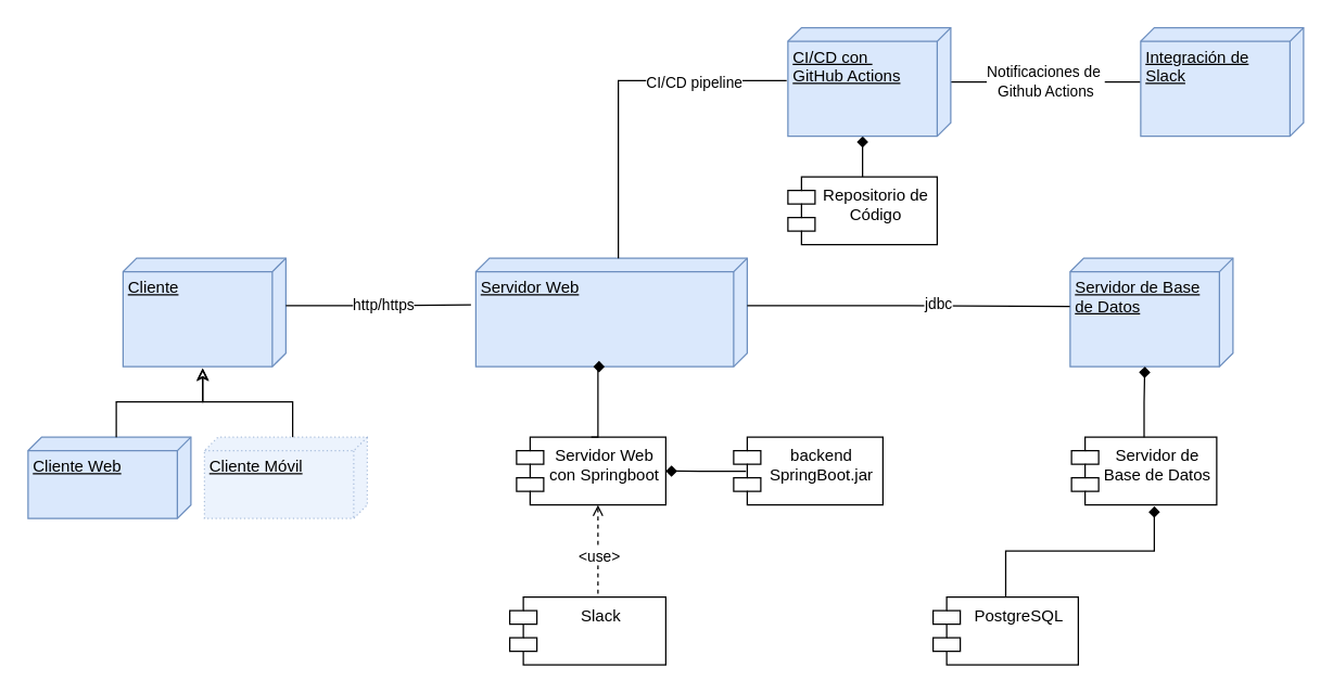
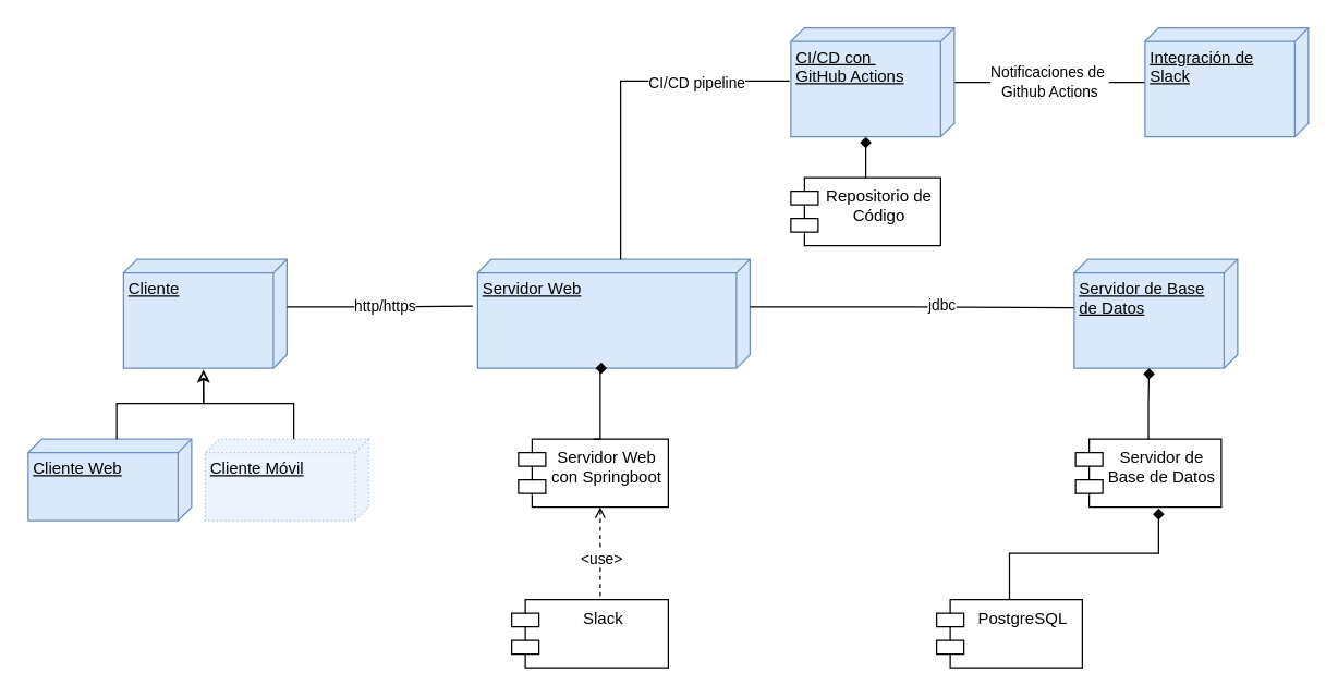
- <mxCell id="25" value="backend&lt;div&gt;SpringBoot.jar&lt;/div&gt;" style="shape=module;align=left;spacingLeft=20;align=center;verticalAlign=top;whiteSpace=wrap;html=1;" vertex="1" parent="1"><mxGeometry x="540" y="322" width="110" height="50" as="geometry" /></mxCell>
- <mxCell id="24" style="edgeStyle=orthogonalEdgeStyle;rounded=0;orthogonalLoop=1;jettySize=auto;html=1;exitX=0.083;exitY=0.504;exitDx=0;exitDy=0;entryX=1;entryY=0.5;entryDx=0;entryDy=0;endArrow=diamond;endFill=1;exitPerimeter=0;" edge="1" parent="1" source="25" target="2"><mxGeometry relative="1" as="geometry" /></mxCell>
